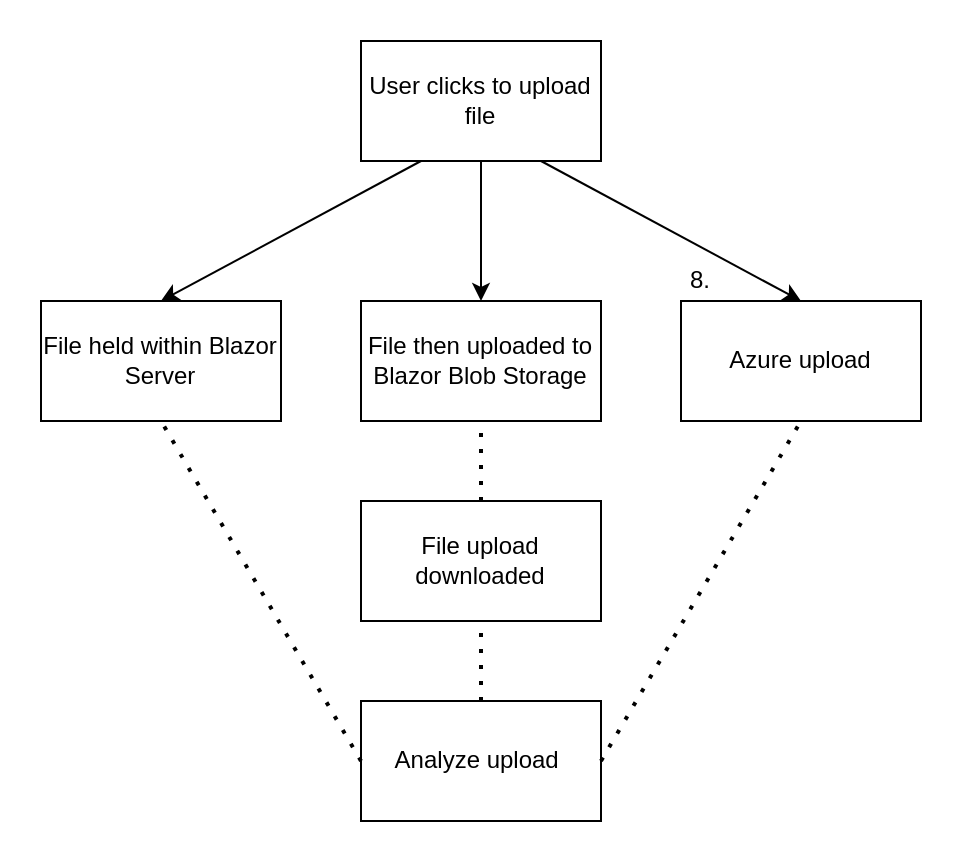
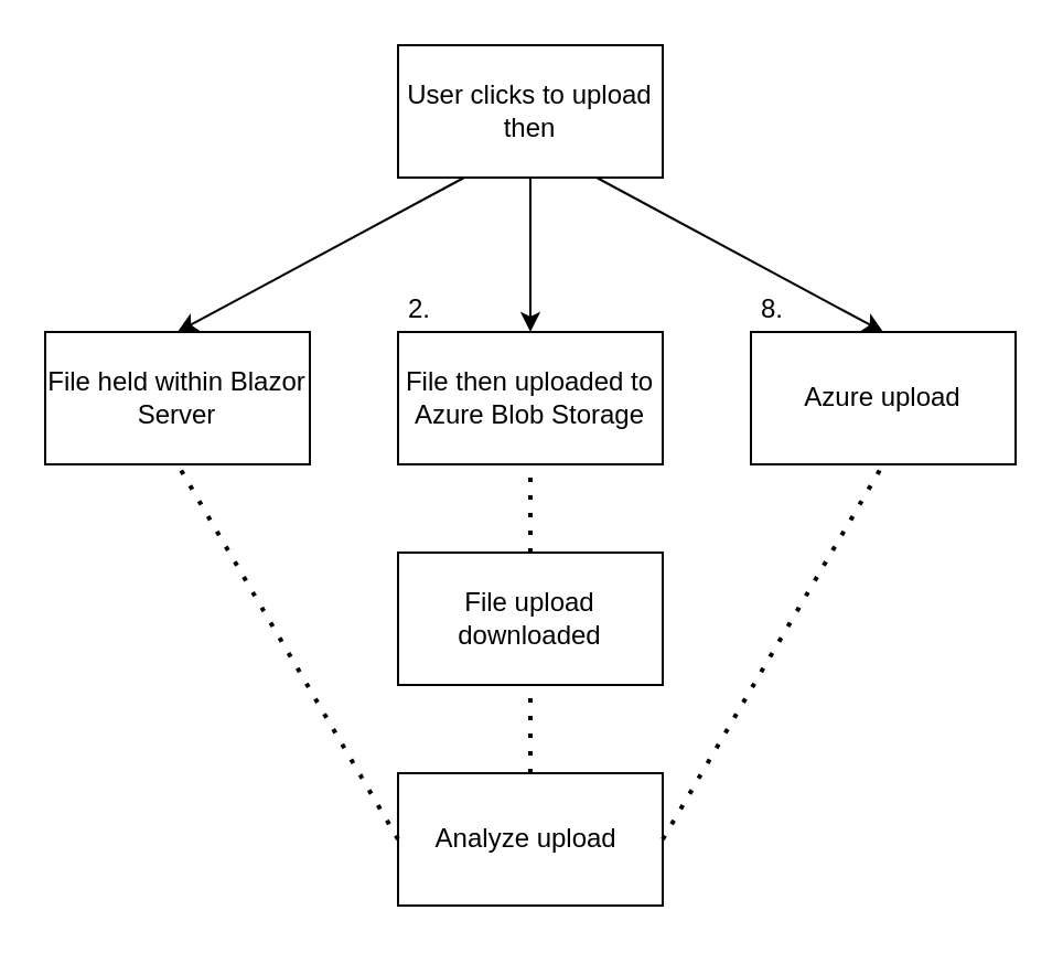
- <mxCell id="2" value="User clicks to upload file" style="rounded=0;whiteSpace=wrap;html=1;" vertex="1" parent="1"><mxGeometry x="180" y="20" width="120" height="60" as="geometry" /></mxCell>
+ <mxCell id="2" value="User clicks to upload then" style="rounded=0;whiteSpace=wrap;html=1;" vertex="1" parent="1"><mxGeometry x="180" y="20" width="120" height="60" as="geometry" /></mxCell>
+ <mxCell id="15" value="2." style="text;html=1;strokeColor=none;fillColor=none;align=center;verticalAlign=middle;whiteSpace=wrap;rounded=0;" vertex="1" parent="1"><mxGeometry x="180" y="130" width="20" height="20" as="geometry" /></mxCell>
- <mxCell id="5" value="File then uploaded to Blazor Blob Storage" style="rounded=0;whiteSpace=wrap;html=1;" vertex="1" parent="1"><mxGeometry x="180" y="150" width="120" height="60" as="geometry" /></mxCell>
+ <mxCell id="5" value="File then uploaded to Azure Blob Storage" style="rounded=0;whiteSpace=wrap;html=1;" vertex="1" parent="1"><mxGeometry x="180" y="150" width="120" height="60" as="geometry" /></mxCell>
